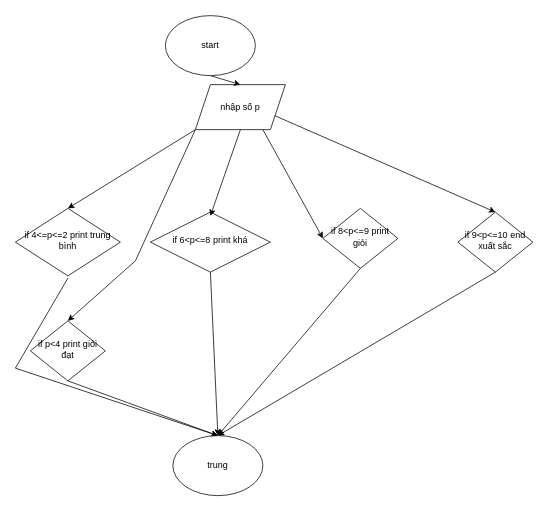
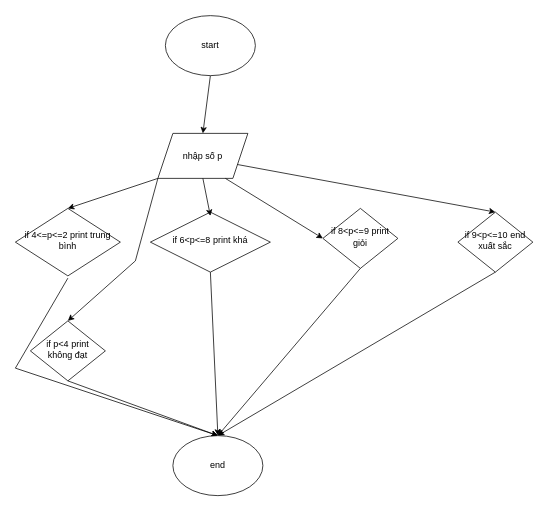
- <mxCell id="7" value="nhập số p" style="shape=parallelogram;perimeter=parallelogramPerimeter;whiteSpace=wrap;html=1;fixedSize=1;" vertex="1" parent="1"><mxGeometry x="260" y="112" width="120" height="60" as="geometry" /></mxCell>
+ <mxCell id="7" value="nhập số p" style="shape=parallelogram;perimeter=parallelogramPerimeter;whiteSpace=wrap;html=1;fixedSize=1;" vertex="1" parent="1"><mxGeometry x="210" y="177" width="120" height="60" as="geometry" /></mxCell>
- <mxCell id="4" value="if p&amp;lt;4 print giỏi đạt" style="rhombus;whiteSpace=wrap;html=1;shadow=0;fontFamily=Helvetica;fontSize=12;align=center;strokeWidth=1;spacing=6;spacingTop=-4;" parent="1" vertex="1"><mxGeometry x="40" y="427" width="100" height="80" as="geometry" /></mxCell>
+ <mxCell id="4" value="if p&amp;lt;4 print không đạt" style="rhombus;whiteSpace=wrap;html=1;shadow=0;fontFamily=Helvetica;fontSize=12;align=center;strokeWidth=1;spacing=6;spacingTop=-4;" parent="1" vertex="1"><mxGeometry x="40" y="427" width="100" height="80" as="geometry" /></mxCell>
- <mxCell id="20" value="trung" style="ellipse;whiteSpace=wrap;html=1;" vertex="1" parent="1"><mxGeometry x="230" y="580" width="120" height="80" as="geometry" /></mxCell>
+ <mxCell id="20" value="end" style="ellipse;whiteSpace=wrap;html=1;" vertex="1" parent="1"><mxGeometry x="230" y="580" width="120" height="80" as="geometry" /></mxCell>
